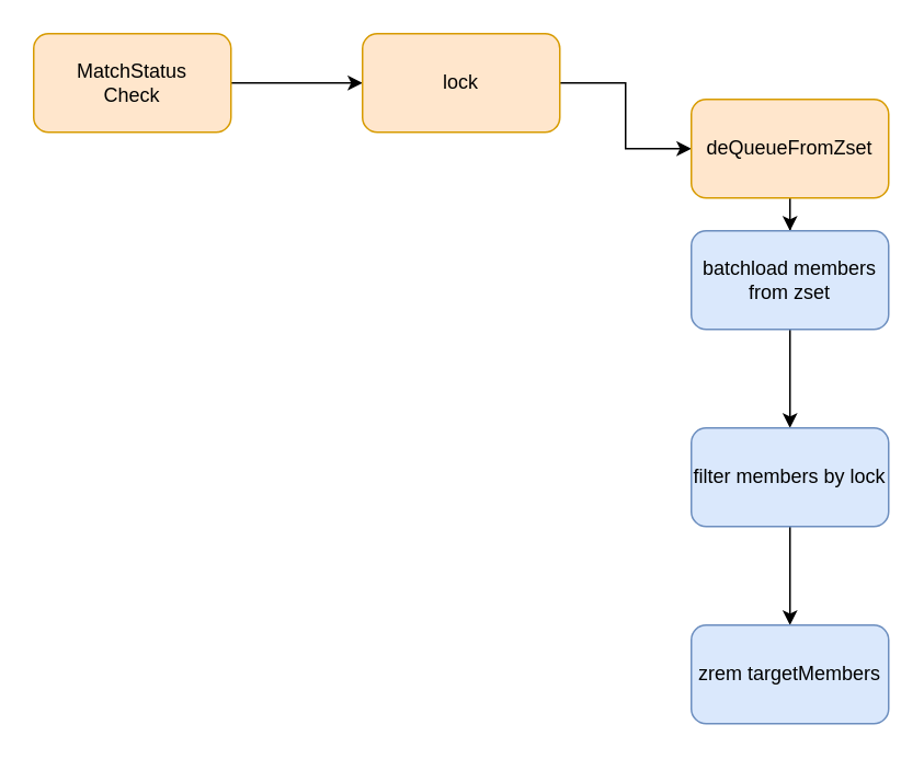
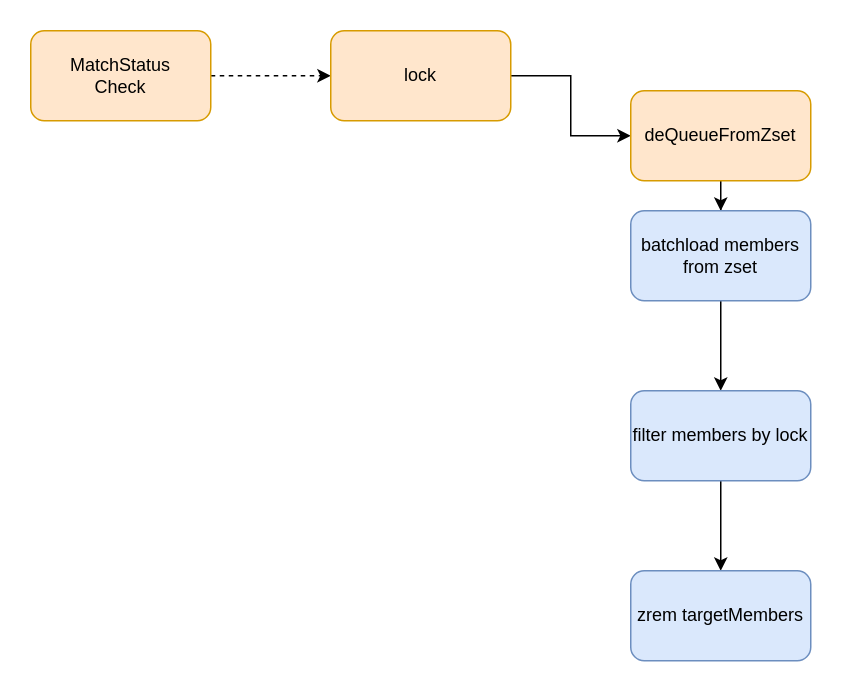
- <mxCell id="2" value="" style="edgeStyle=orthogonalEdgeStyle;rounded=0;orthogonalLoop=1;jettySize=auto;html=1;" parent="1" source="3" target="5" edge="1"><mxGeometry relative="1" as="geometry" /></mxCell>
+ <mxCell id="2" value="" style="edgeStyle=orthogonalEdgeStyle;rounded=0;orthogonalLoop=1;jettySize=auto;html=1;dashed=1;" parent="1" source="3" target="5" edge="1"><mxGeometry relative="1" as="geometry" /></mxCell>
